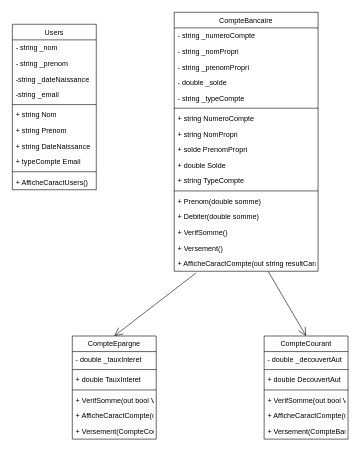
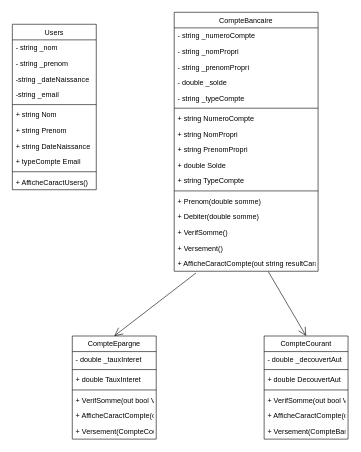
- <mxCell id="23" value="+ solde PrenomPropri" style="text;strokeColor=none;fillColor=none;align=left;verticalAlign=top;spacingLeft=4;spacingRight=4;overflow=hidden;rotatable=0;points=[[0,0.5],[1,0.5]];portConstraint=eastwest;" vertex="1" parent="14"><mxGeometry y="216" width="240" height="26" as="geometry" /></mxCell>
+ <mxCell id="23" value="+ string PrenomPropri" style="text;strokeColor=none;fillColor=none;align=left;verticalAlign=top;spacingLeft=4;spacingRight=4;overflow=hidden;rotatable=0;points=[[0,0.5],[1,0.5]];portConstraint=eastwest;" vertex="1" parent="14"><mxGeometry y="216" width="240" height="26" as="geometry" /></mxCell>
